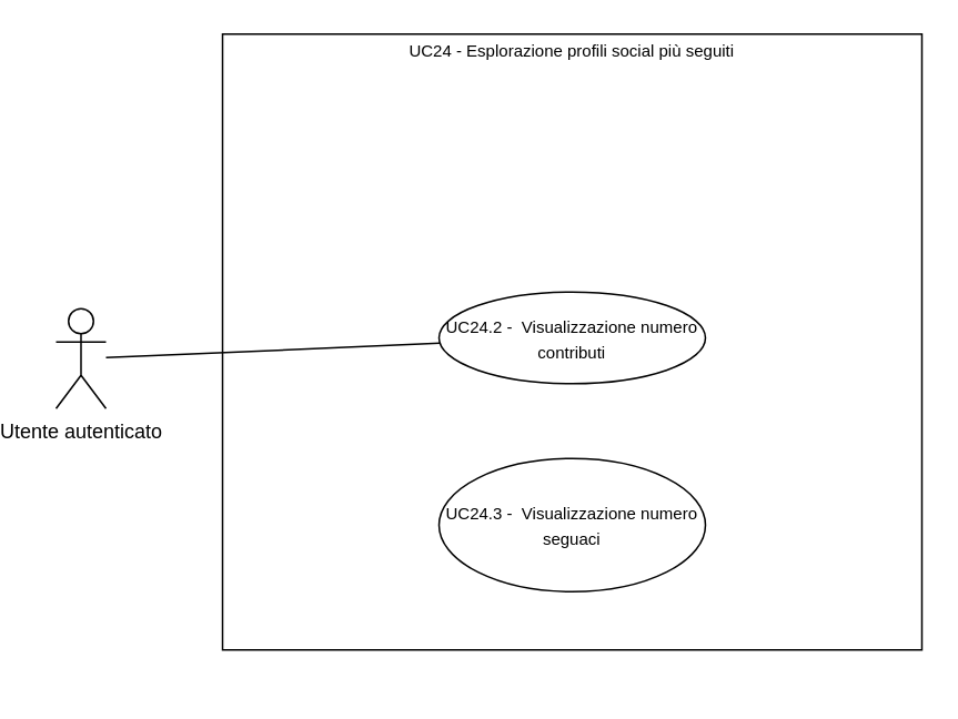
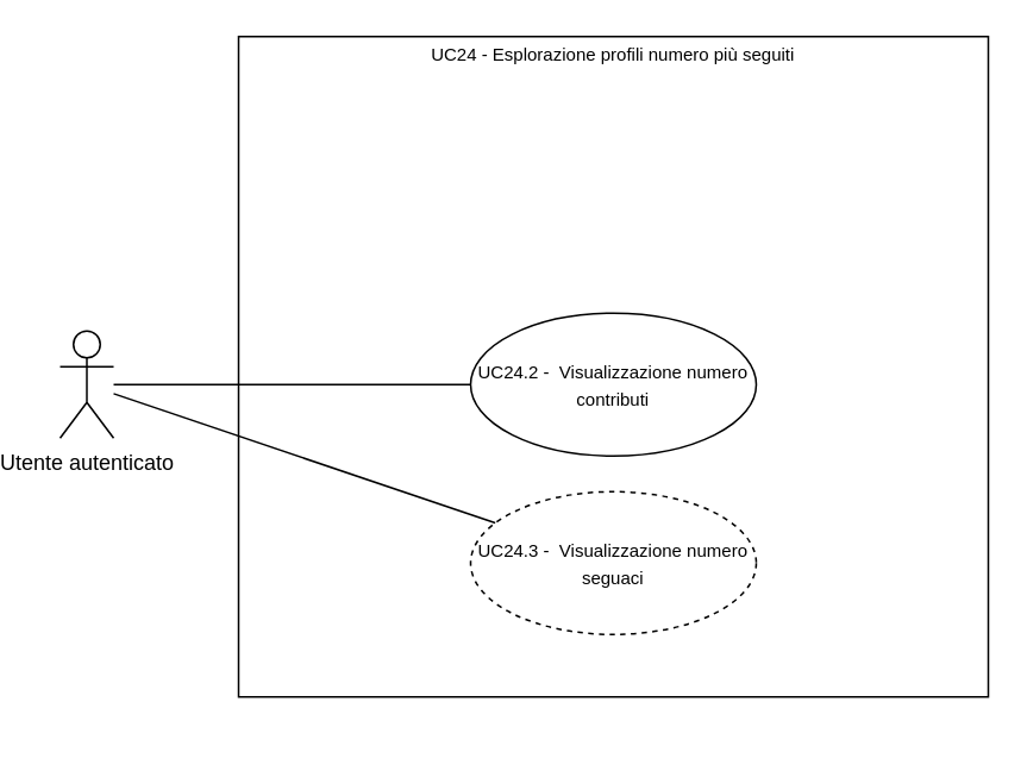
- <mxCell id="4" value="UC24 -&amp;nbsp;Esplorazione profili social più seguiti" style="text;html=1;strokeColor=none;fillColor=none;align=center;verticalAlign=middle;whiteSpace=wrap;rounded=0;fontSize=10;" parent="2" vertex="1"><mxGeometry x="101.013" y="5" width="217.975" height="10.714" as="geometry" /></mxCell>
+ <mxCell id="4" value="UC24 -&amp;nbsp;Esplorazione profili numero più seguiti" style="text;html=1;strokeColor=none;fillColor=none;align=center;verticalAlign=middle;whiteSpace=wrap;rounded=0;fontSize=10;" parent="2" vertex="1"><mxGeometry x="101.013" y="5" width="217.975" height="10.714" as="geometry" /></mxCell>
- <mxCell id="5" value="&lt;font style=&quot;font-size: 10px;&quot;&gt;UC24.2 -&amp;nbsp; Visualizzazione numero contributi&lt;/font&gt;" style="ellipse;whiteSpace=wrap;html=1;" vertex="1" parent="2"><mxGeometry x="130" y="155" width="160" height="55" as="geometry" /></mxCell>
+ <mxCell id="5" value="&lt;font style=&quot;font-size: 10px;&quot;&gt;UC24.2 -&amp;nbsp; Visualizzazione numero contributi&lt;/font&gt;" style="ellipse;whiteSpace=wrap;html=1;" vertex="1" parent="2"><mxGeometry x="130" y="155" width="160" height="80" as="geometry" /></mxCell>
+ <mxCell id="8" style="edgeStyle=none;rounded=0;orthogonalLoop=1;jettySize=auto;html=1;endArrow=none;endFill=0;" edge="1" parent="1" source="9" target="6"><mxGeometry relative="1" as="geometry" /></mxCell>
- <mxCell id="6" value="&lt;font style=&quot;font-size: 10px;&quot;&gt;UC24.3 -&amp;nbsp; Visualizzazione numero seguaci&lt;/font&gt;" style="ellipse;whiteSpace=wrap;html=1;" vertex="1" parent="2"><mxGeometry x="130" y="255" width="160" height="80" as="geometry" /></mxCell>
+ <mxCell id="6" value="&lt;font style=&quot;font-size: 10px;&quot;&gt;UC24.3 -&amp;nbsp; Visualizzazione numero seguaci&lt;/font&gt;" style="ellipse;whiteSpace=wrap;html=1;dashed=1;" vertex="1" parent="2"><mxGeometry x="130" y="255" width="160" height="80" as="geometry" /></mxCell>
